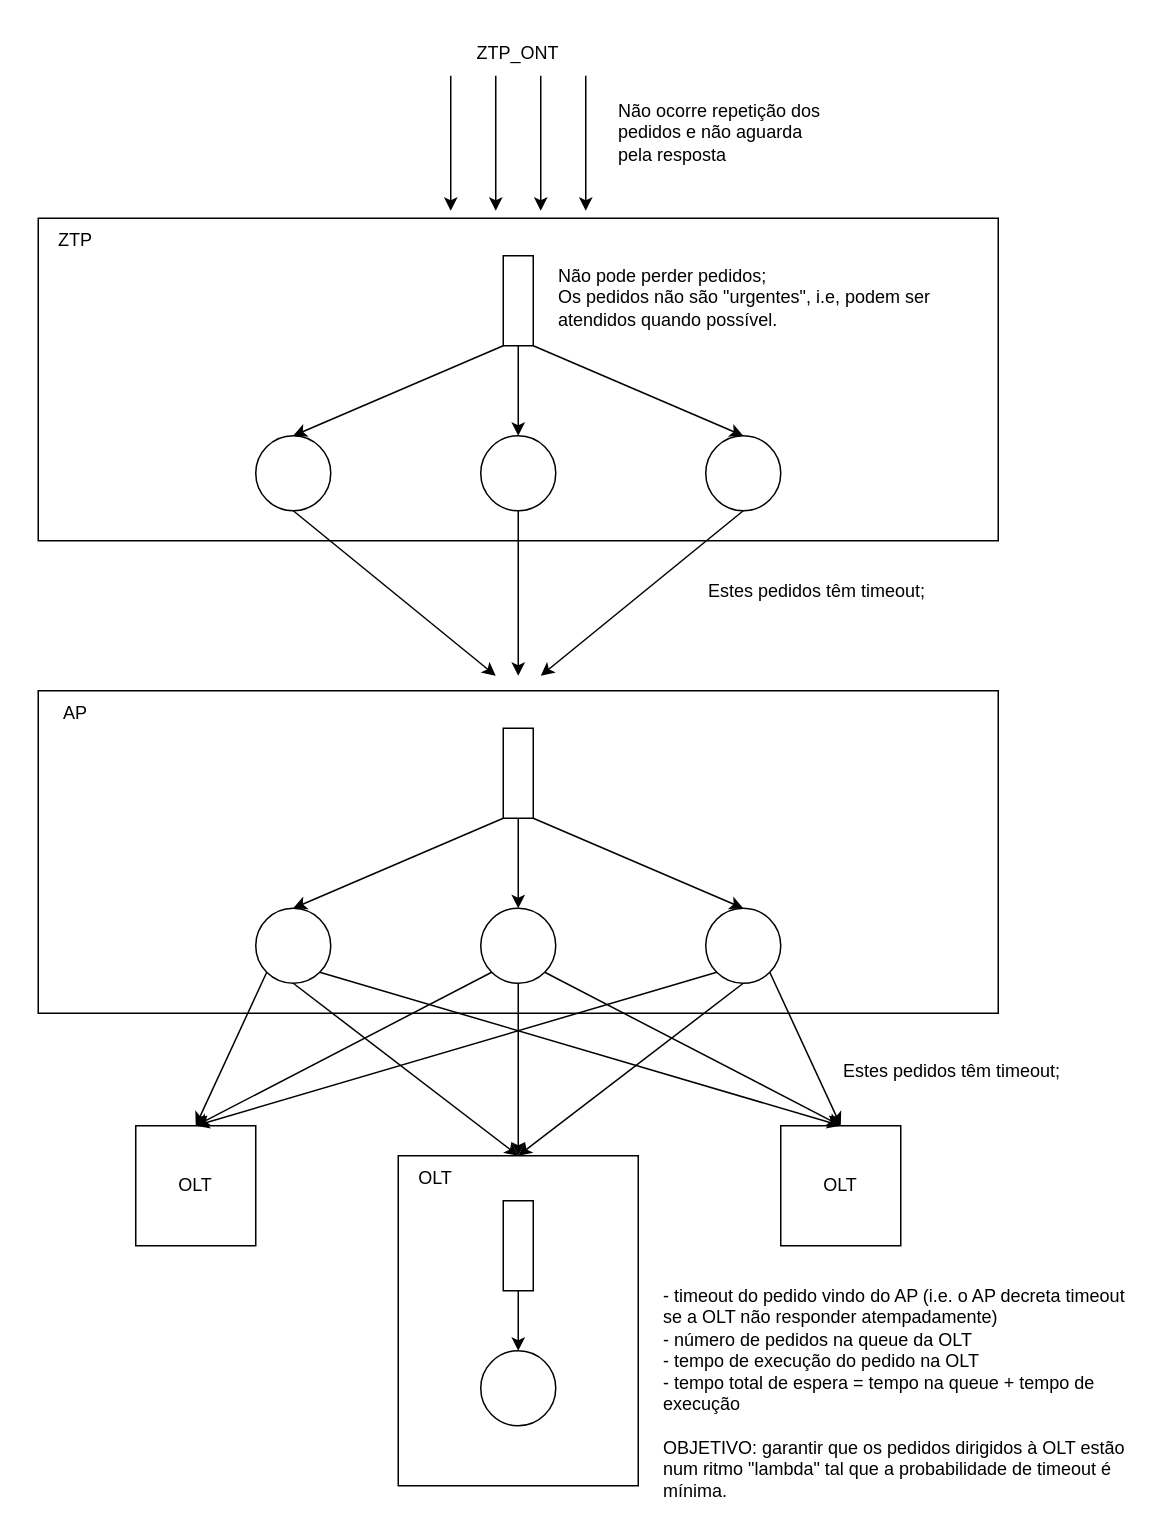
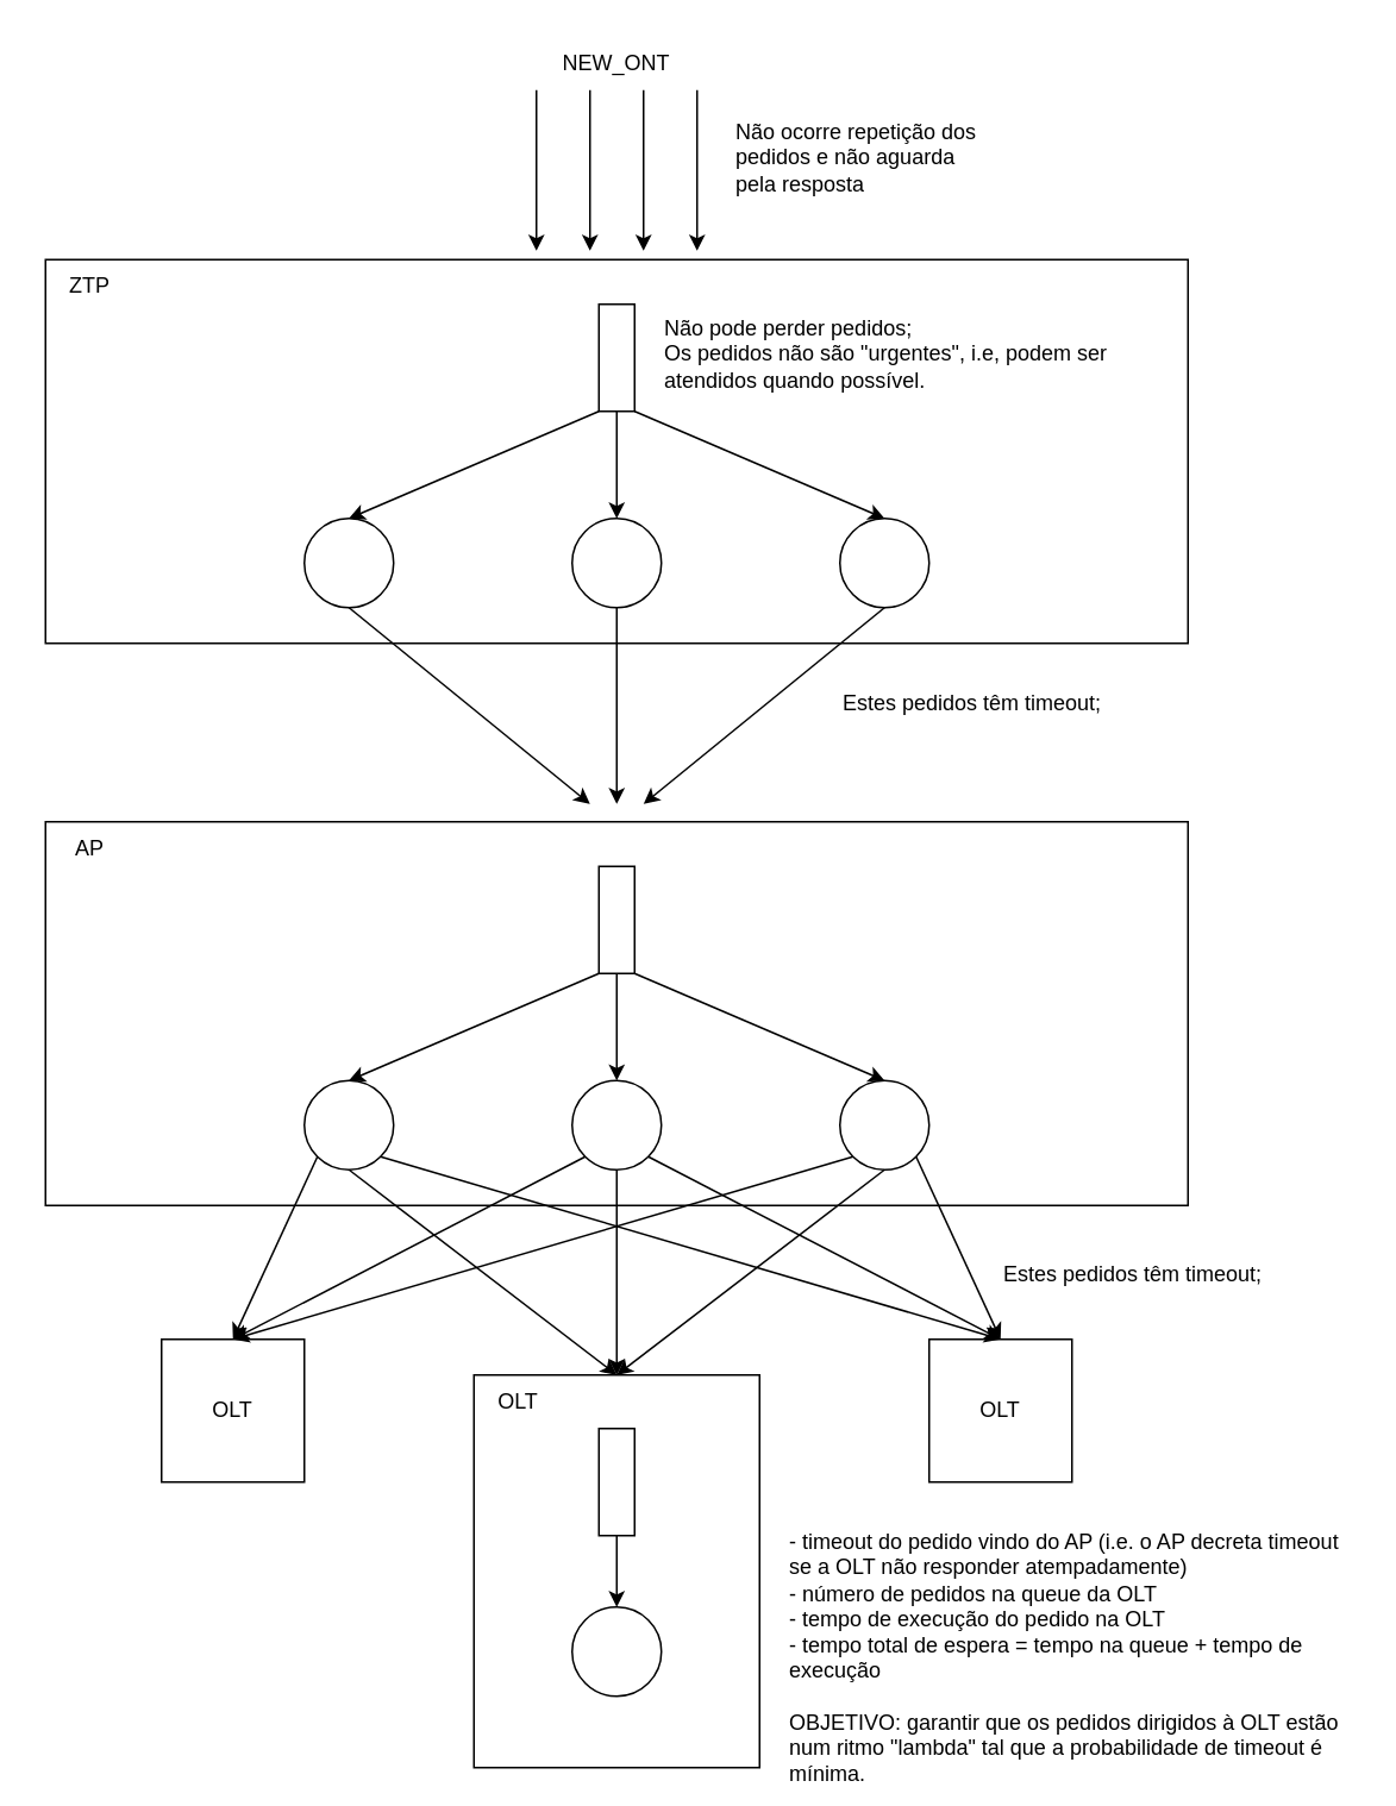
- <mxCell id="8" value="ZTP_ONT" style="text;html=1;strokeColor=none;fillColor=none;align=center;verticalAlign=middle;whiteSpace=wrap;rounded=0;" vertex="1" parent="1"><mxGeometry x="315" y="20" width="60" height="30" as="geometry" /></mxCell>
+ <mxCell id="8" value="NEW_ONT" style="text;html=1;strokeColor=none;fillColor=none;align=center;verticalAlign=middle;whiteSpace=wrap;rounded=0;" vertex="1" parent="1"><mxGeometry x="315" y="20" width="60" height="30" as="geometry" /></mxCell>
